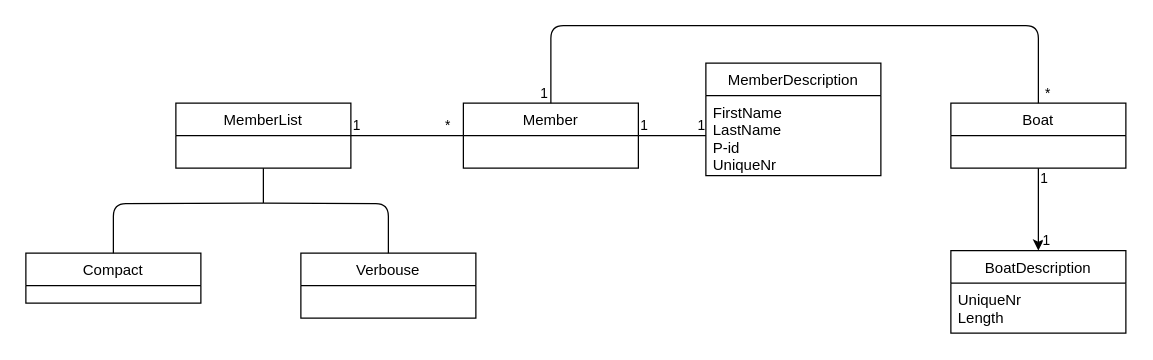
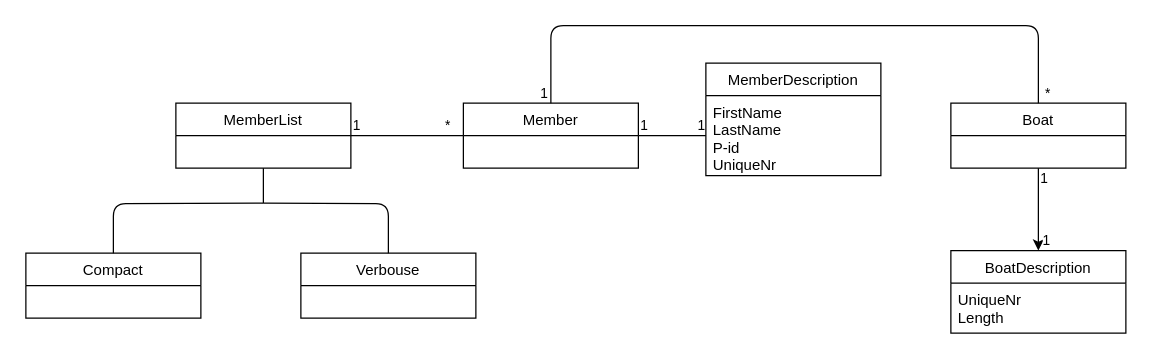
- <mxCell id="21" value="Compact" style="swimlane;fontStyle=0;childLayout=stackLayout;horizontal=1;startSize=26;fillColor=none;horizontalStack=0;resizeParent=1;resizeParentMax=0;resizeLast=0;collapsible=1;marginBottom=0;" vertex="1" parent="1"><mxGeometry x="20" y="202" width="140" height="40" as="geometry" /></mxCell>
+ <mxCell id="21" value="Compact" style="swimlane;fontStyle=0;childLayout=stackLayout;horizontal=1;startSize=26;fillColor=none;horizontalStack=0;resizeParent=1;resizeParentMax=0;resizeLast=0;collapsible=1;marginBottom=0;" vertex="1" parent="1"><mxGeometry x="20" y="202" width="140" height="52" as="geometry" /></mxCell>
